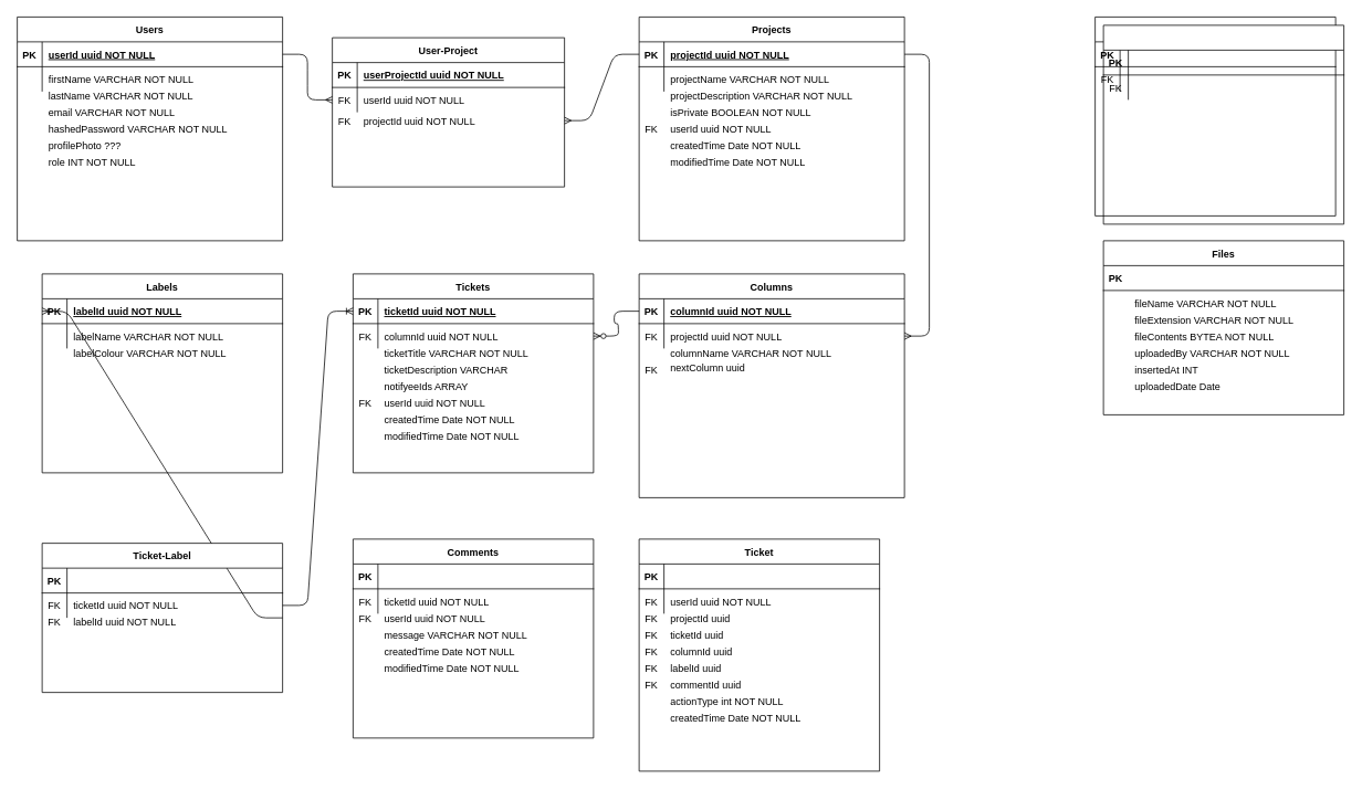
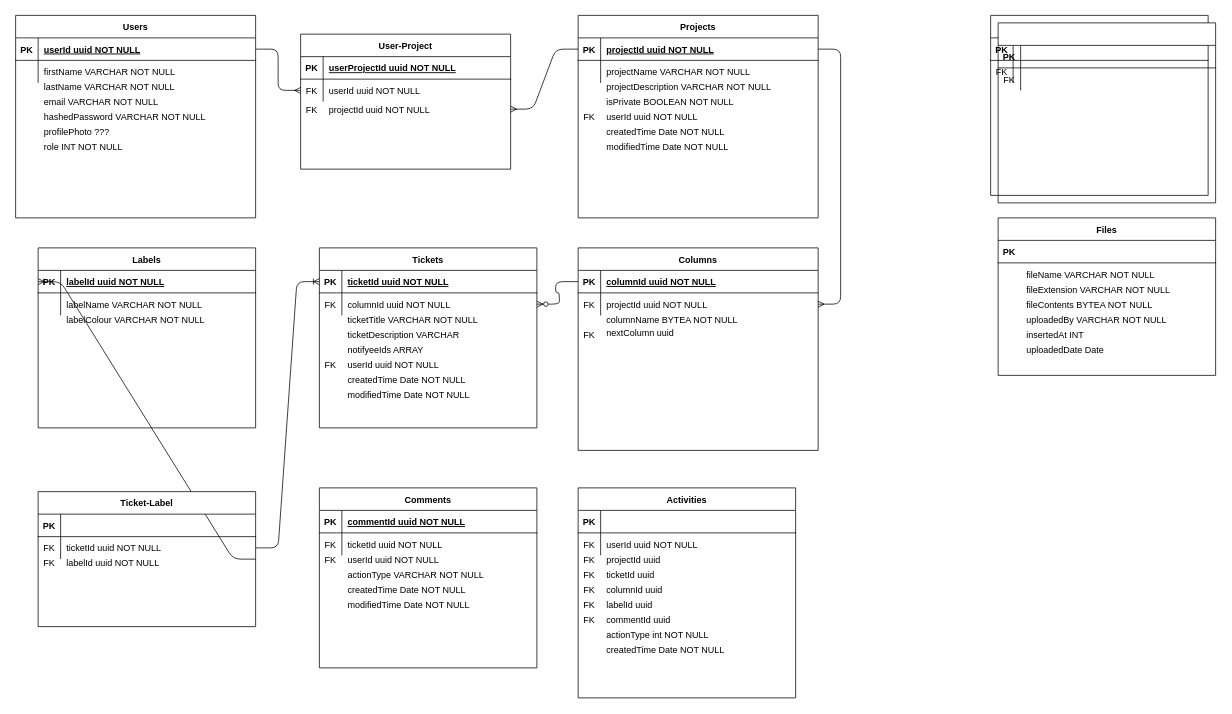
- <mxCell id="40" value="columnName VARCHAR NOT NULL" style="shape=partialRectangle;overflow=hidden;connectable=0;fillColor=none;top=0;left=0;bottom=0;right=0;align=left;spacingLeft=6;" parent="38" vertex="1"><mxGeometry x="30.0" width="290.0" height="30" as="geometry" /></mxCell>
+ <mxCell id="40" value="columnName BYTEA NOT NULL" style="shape=partialRectangle;overflow=hidden;connectable=0;fillColor=none;top=0;left=0;bottom=0;right=0;align=left;spacingLeft=6;" parent="38" vertex="1"><mxGeometry x="30.0" width="290.0" height="30" as="geometry" /></mxCell>
- <mxCell id="100" value="Ticket" style="shape=table;startSize=30;container=1;collapsible=1;childLayout=tableLayout;fixedRows=1;rowLines=0;fontStyle=1;align=center;resizeLast=1;" parent="1" vertex="1"><mxGeometry x="770" y="650" width="290" height="280" as="geometry" /></mxCell>
+ <mxCell id="100" value="Activities" style="shape=table;startSize=30;container=1;collapsible=1;childLayout=tableLayout;fixedRows=1;rowLines=0;fontStyle=1;align=center;resizeLast=1;" parent="1" vertex="1"><mxGeometry x="770" y="650" width="290" height="280" as="geometry" /></mxCell>
+ <mxCell id="117" value="commentId uuid NOT NULL" style="shape=partialRectangle;overflow=hidden;connectable=0;fillColor=none;top=0;left=0;bottom=0;right=0;align=left;spacingLeft=6;fontStyle=5;" parent="115" vertex="1"><mxGeometry x="30.0" width="260.0" height="30" as="geometry" /></mxCell>
- <mxCell id="123" value="message VARCHAR NOT NULL" style="shape=partialRectangle;overflow=hidden;connectable=0;fillColor=none;top=0;left=0;bottom=0;right=0;align=left;spacingLeft=6;" parent="1" vertex="1"><mxGeometry x="455" y="750" width="260.0" height="30" as="geometry" /></mxCell>
+ <mxCell id="123" value="actionType VARCHAR NOT NULL" style="shape=partialRectangle;overflow=hidden;connectable=0;fillColor=none;top=0;left=0;bottom=0;right=0;align=left;spacingLeft=6;" parent="1" vertex="1"><mxGeometry x="455" y="750" width="260.0" height="30" as="geometry" /></mxCell>
